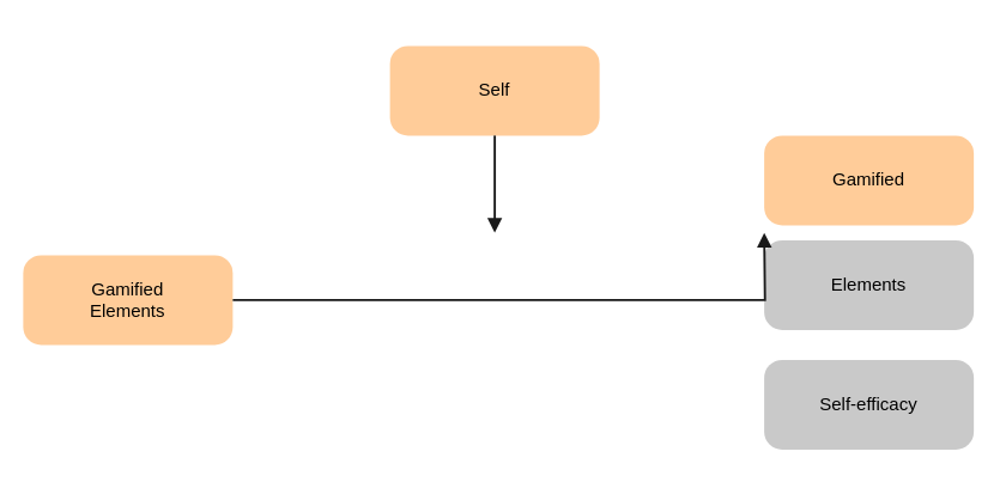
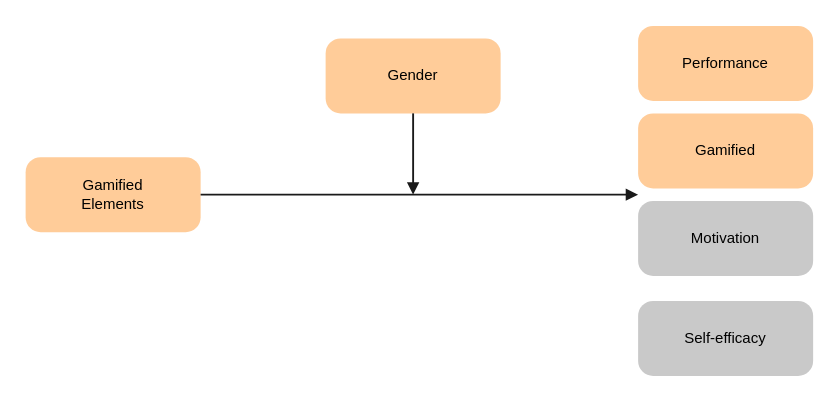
+ <mxCell id="8" value="Performance" style="rounded=1;whiteSpace=wrap;html=1;fillColor=#FFCC99;fontColor=#000000;strokeColor=none;arcSize=20;align=center;spacingLeft=0;" parent="1" vertex="1"><mxGeometry x="510" y="20" width="140" height="60" as="geometry" /></mxCell>
- <mxCell id="2" value="Self" style="rounded=1;whiteSpace=wrap;html=1;fillColor=#FFCC99;fontColor=#000000;strokeColor=none;arcSize=20;align=center;spacingLeft=0;" parent="1" vertex="1"><mxGeometry x="260" y="30" width="140" height="60" as="geometry" /></mxCell>
+ <mxCell id="2" value="Gender" style="rounded=1;whiteSpace=wrap;html=1;fillColor=#FFCC99;fontColor=#000000;strokeColor=none;arcSize=20;align=center;spacingLeft=0;" parent="1" vertex="1"><mxGeometry x="260" y="30" width="140" height="60" as="geometry" /></mxCell>
- <mxCell id="5" value="Elements" style="rounded=1;whiteSpace=wrap;html=1;fillColor=#C9C9C9;strokeColor=none;arcSize=20;align=center;spacingLeft=0;" parent="1" vertex="1"><mxGeometry x="510" y="160" width="140" height="60" as="geometry" /></mxCell>
+ <mxCell id="5" value="Motivation" style="rounded=1;whiteSpace=wrap;html=1;fillColor=#C9C9C9;strokeColor=none;arcSize=20;align=center;spacingLeft=0;" parent="1" vertex="1"><mxGeometry x="510" y="160" width="140" height="60" as="geometry" /></mxCell>
- <mxCell id="3" value="Gamified&lt;div&gt;Elements&lt;/div&gt;" style="rounded=1;whiteSpace=wrap;html=1;fillColor=#FFCC99;fontColor=#000000;strokeColor=none;arcSize=20;align=center;spacingLeft=0;" parent="1" vertex="1"><mxGeometry x="15" y="170" width="140" height="60" as="geometry" /></mxCell>
+ <mxCell id="3" value="Gamified&lt;div&gt;Elements&lt;/div&gt;" style="rounded=1;whiteSpace=wrap;html=1;fillColor=#FFCC99;fontColor=#000000;strokeColor=none;arcSize=20;align=center;spacingLeft=0;" parent="1" vertex="1"><mxGeometry x="20" y="125" width="140" height="60" as="geometry" /></mxCell>
